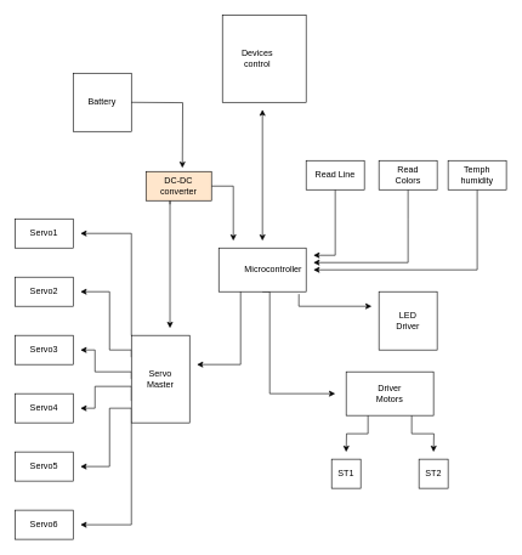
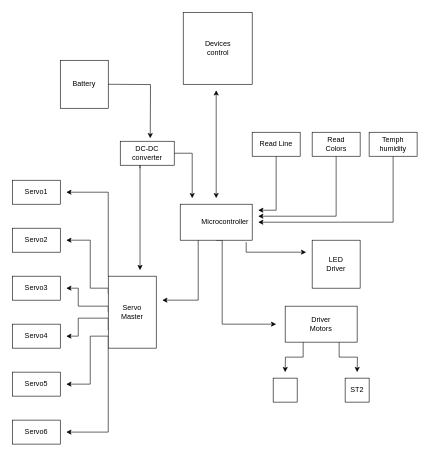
- <mxCell id="37" value="Devices control" style="text;html=1;strokeColor=none;fillColor=none;align=center;verticalAlign=middle;whiteSpace=wrap;rounded=0;" vertex="1" parent="1"><mxGeometry x="322.5" y="65" width="60" height="30" as="geometry" /></mxCell>
+ <mxCell id="37" value="Devices control" style="text;html=1;strokeColor=none;fillColor=none;align=center;verticalAlign=middle;whiteSpace=wrap;rounded=0;" vertex="1" parent="1"><mxGeometry x="332.5" y="65" width="60" height="30" as="geometry" /></mxCell>
- <mxCell id="43" value="DC-DC converter" style="rounded=0;whiteSpace=wrap;html=1;fillColor=#ffe6cc;" vertex="1" parent="1"><mxGeometry x="200" y="235" width="90" height="40" as="geometry" /></mxCell>
+ <mxCell id="43" value="DC-DC converter" style="rounded=0;whiteSpace=wrap;html=1;" vertex="1" parent="1"><mxGeometry x="200" y="235" width="90" height="40" as="geometry" /></mxCell>
- <mxCell id="33" value="ST1" style="text;html=1;strokeColor=none;fillColor=none;align=center;verticalAlign=middle;whiteSpace=wrap;rounded=0;" vertex="1" parent="1"><mxGeometry x="460" y="642.5" width="30" height="15" as="geometry" /></mxCell>
